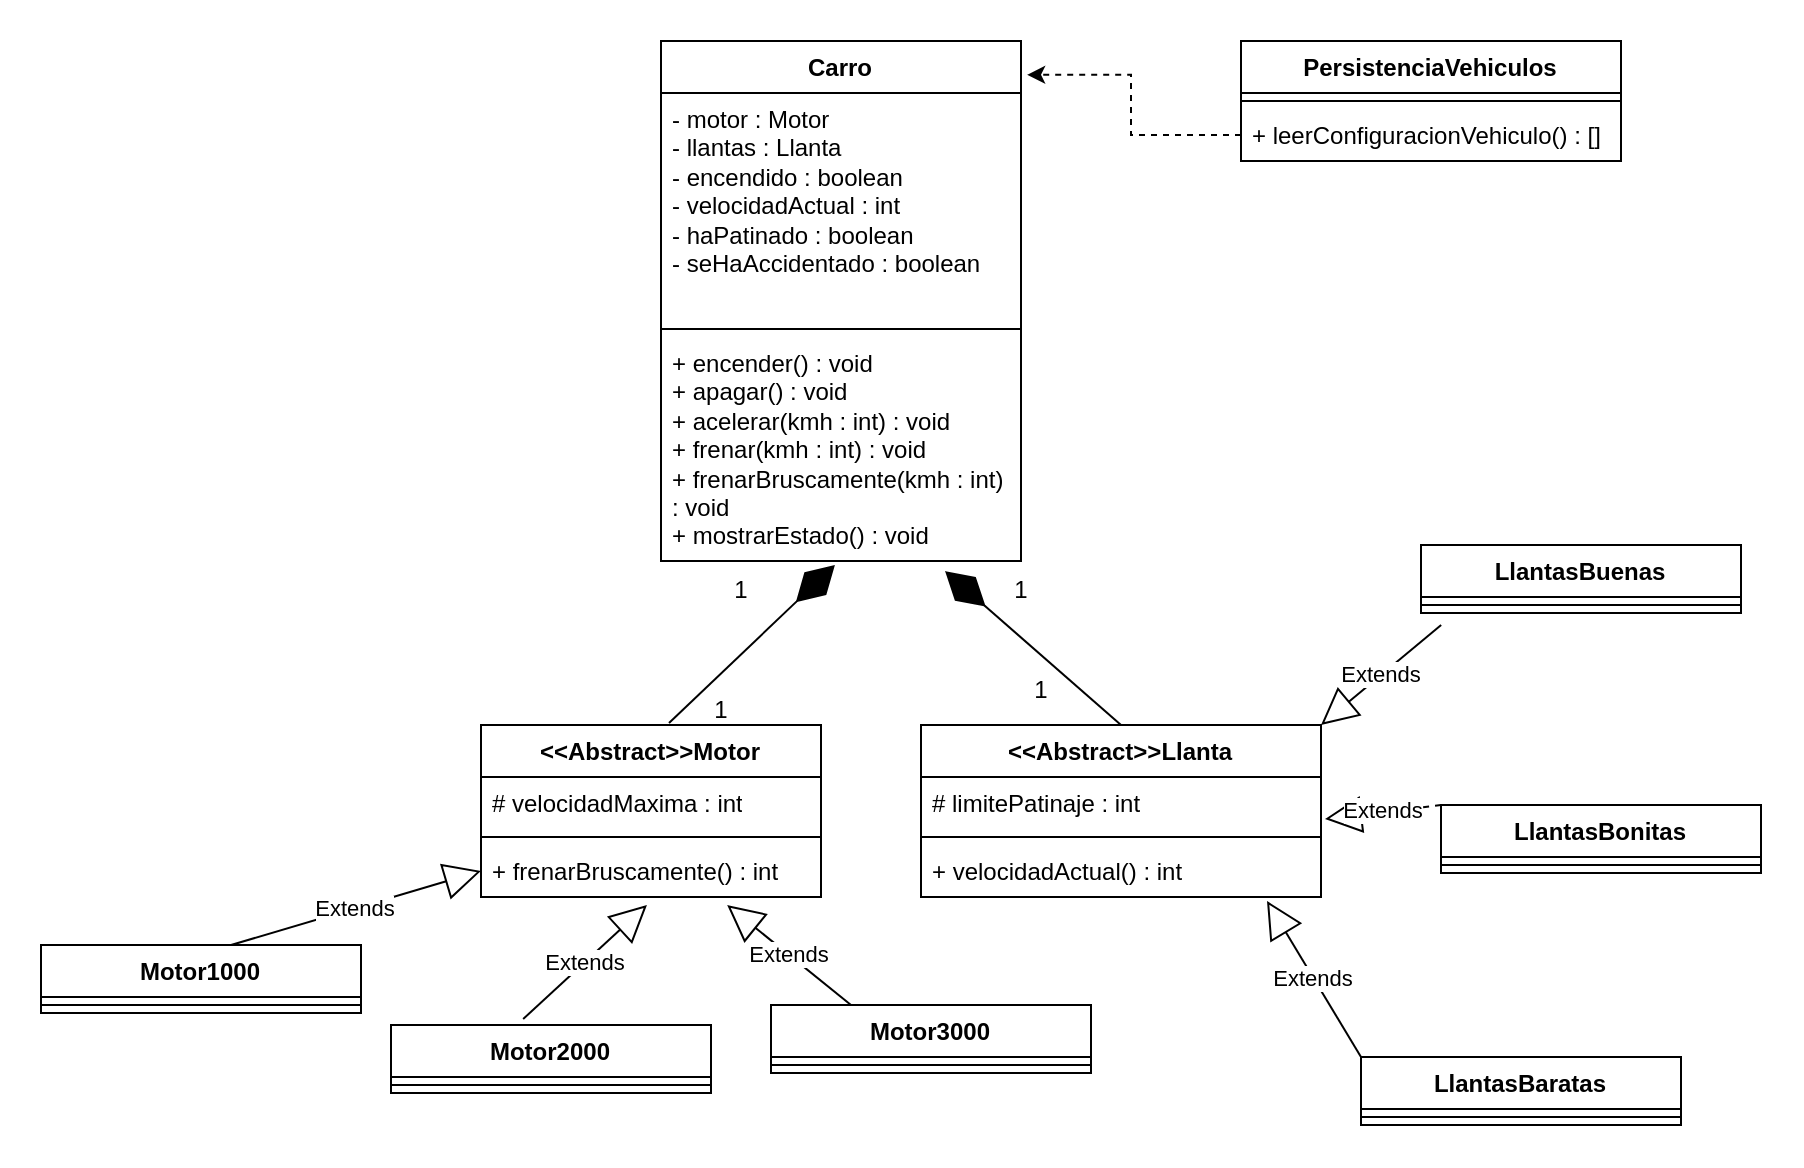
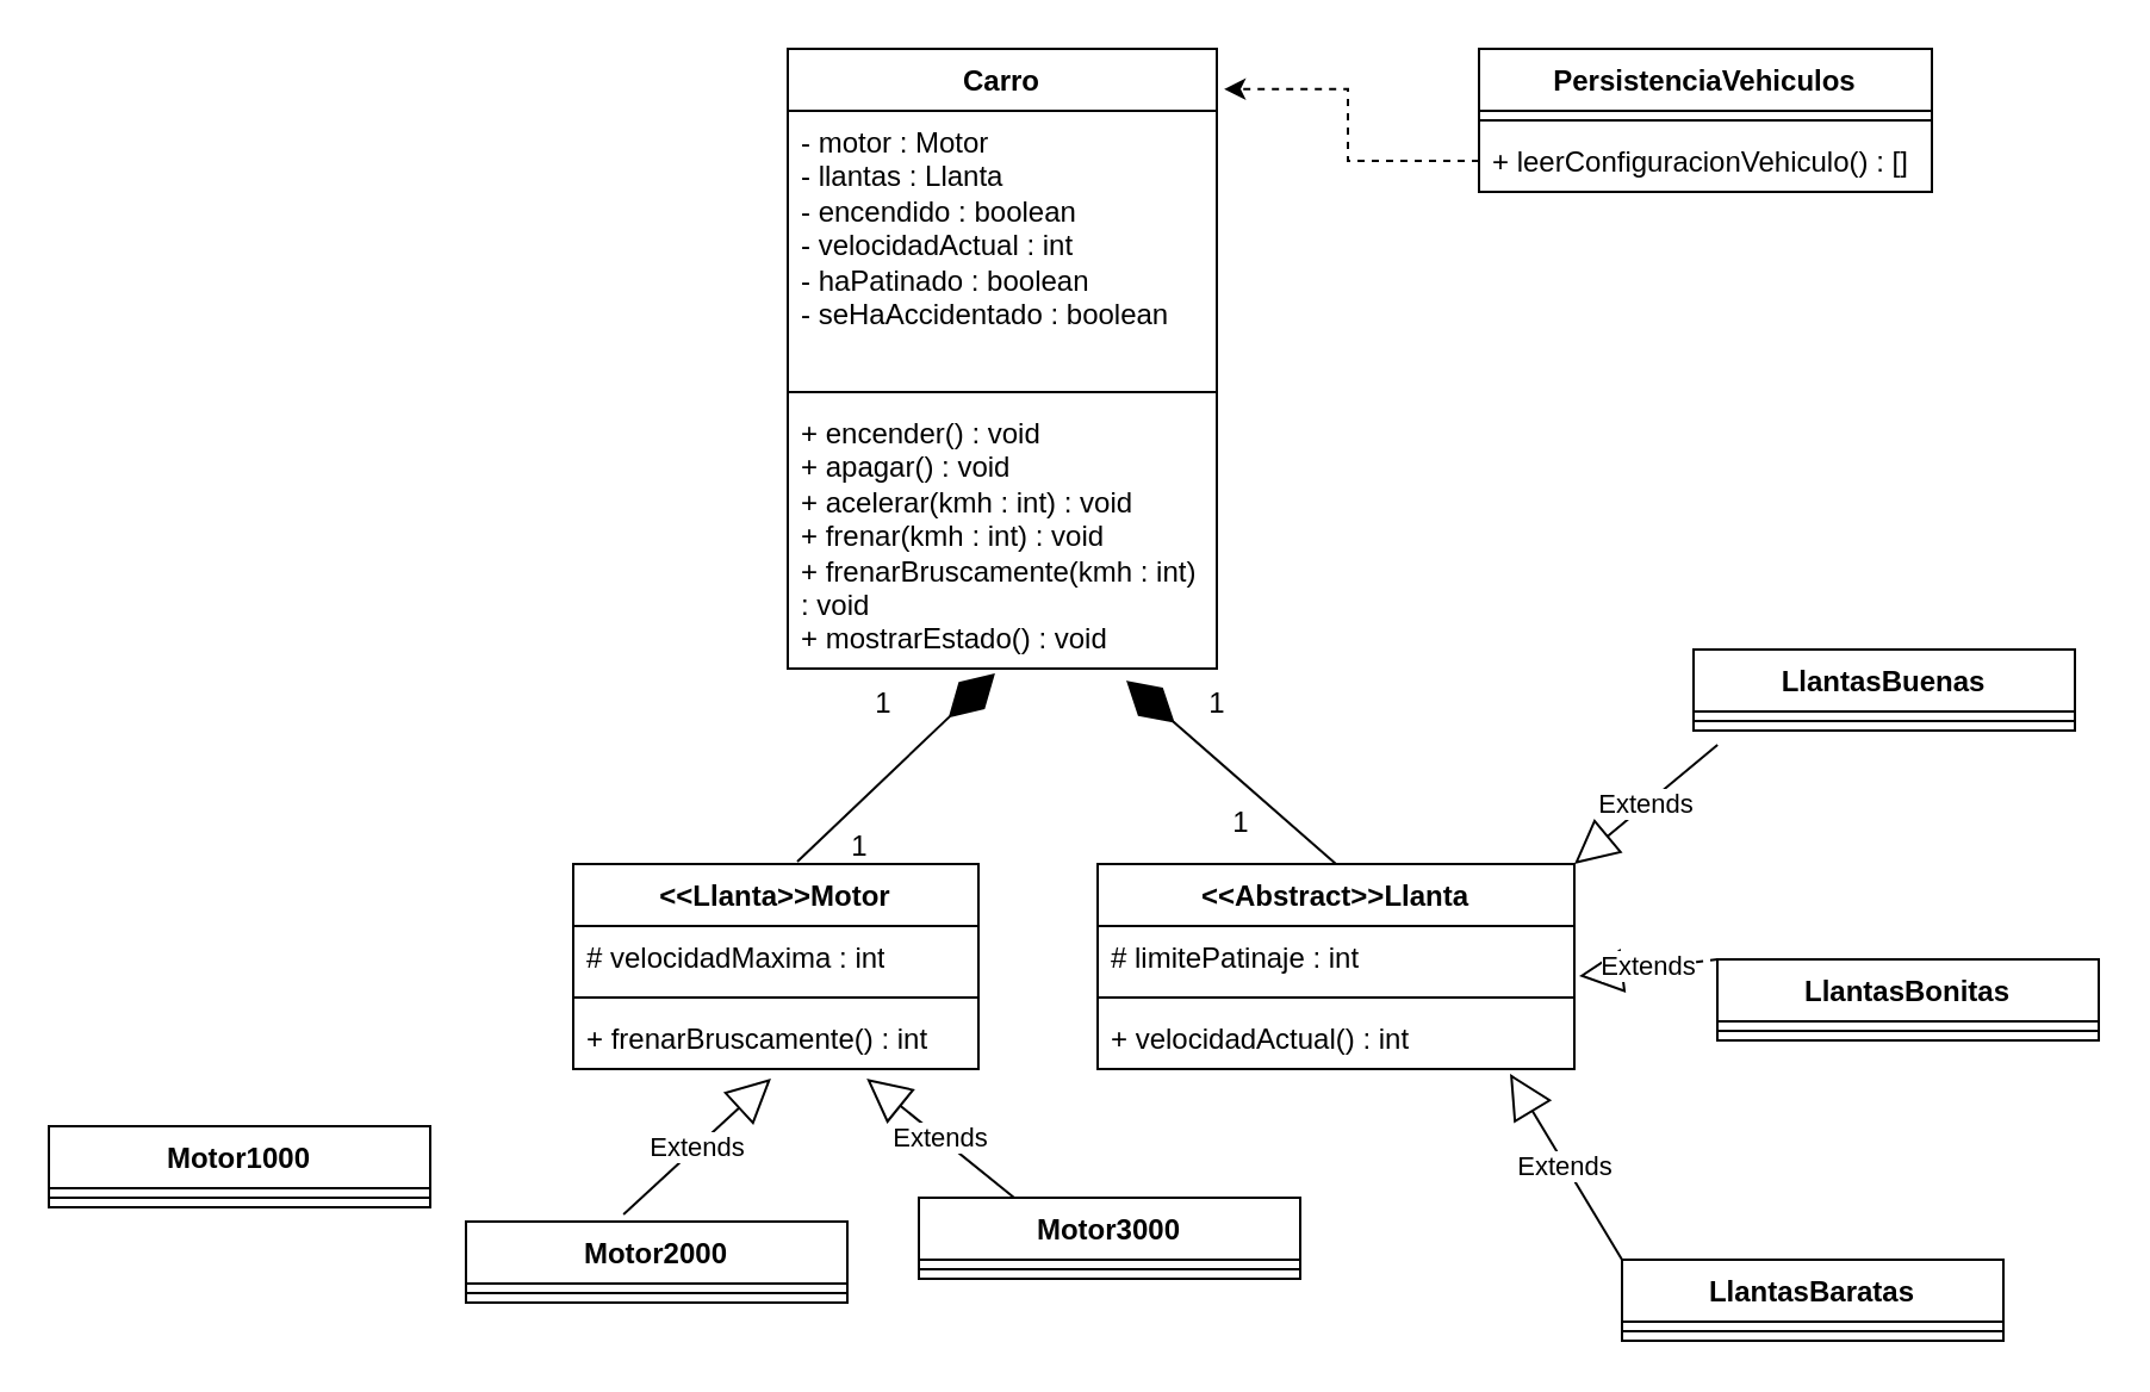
- <mxCell id="6" value="&amp;lt;&amp;lt;Abstract&amp;gt;&amp;gt;Motor" style="swimlane;fontStyle=1;align=center;verticalAlign=top;childLayout=stackLayout;horizontal=1;startSize=26;horizontalStack=0;resizeParent=1;resizeParentMax=0;resizeLast=0;collapsible=1;marginBottom=0;whiteSpace=wrap;html=1;" parent="1" vertex="1"><mxGeometry x="240" y="362" width="170" height="86" as="geometry" /></mxCell>
+ <mxCell id="6" value="&amp;lt;&amp;lt;Llanta&amp;gt;&amp;gt;Motor" style="swimlane;fontStyle=1;align=center;verticalAlign=top;childLayout=stackLayout;horizontal=1;startSize=26;horizontalStack=0;resizeParent=1;resizeParentMax=0;resizeLast=0;collapsible=1;marginBottom=0;whiteSpace=wrap;html=1;" parent="1" vertex="1"><mxGeometry x="240" y="362" width="170" height="86" as="geometry" /></mxCell>
- <mxCell id="36" value="Extends" style="endArrow=block;endSize=16;endFill=0;html=1;rounded=0;exitX=0.594;exitY=0;exitDx=0;exitDy=0;exitPerimeter=0;entryX=0;entryY=0.5;entryDx=0;entryDy=0;" edge="1" parent="1" source="20" target="9"><mxGeometry width="160" relative="1" as="geometry"><mxPoint x="110" y="442" as="sourcePoint" /><mxPoint x="270" y="442" as="targetPoint" /></mxGeometry></mxCell>
